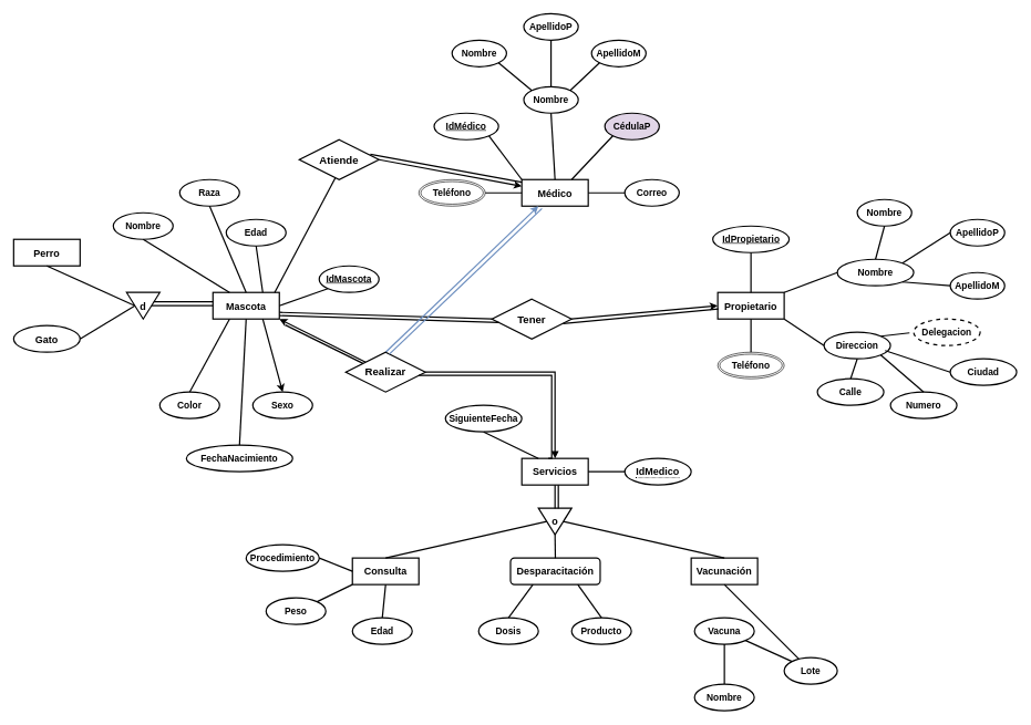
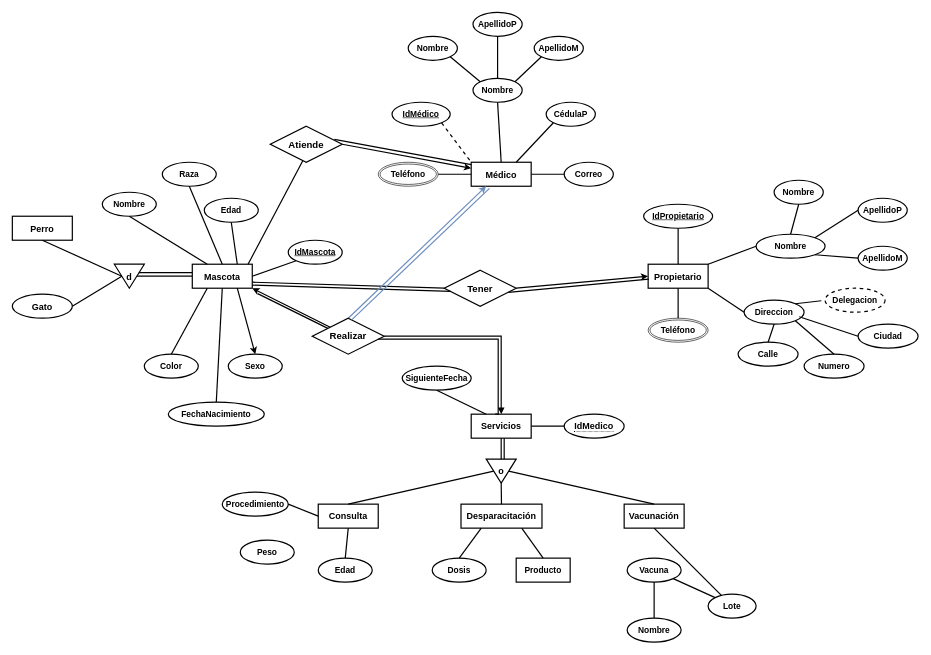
- <mxCell id="28" value="CédulaP" style="ellipse;whiteSpace=wrap;html=1;align=center;fontStyle=1;fontSize=14;strokeWidth=2;fillColor=#e1d5e7;" vertex="1" parent="1"><mxGeometry x="910" y="170" width="82" height="40" as="geometry" /></mxCell>
+ <mxCell id="28" value="CédulaP" style="ellipse;whiteSpace=wrap;html=1;align=center;fontStyle=1;fontSize=14;strokeWidth=2;" vertex="1" parent="1"><mxGeometry x="910" y="170" width="82" height="40" as="geometry" /></mxCell>
- <mxCell id="40" value="" style="endArrow=none;html=1;rounded=0;strokeWidth=2;entryX=0;entryY=0;entryDx=0;entryDy=0;exitX=1;exitY=1;exitDx=0;exitDy=0;" edge="1" parent="1" source="26" target="5"><mxGeometry width="50" height="50" relative="1" as="geometry"><mxPoint x="740" y="300" as="sourcePoint" /><mxPoint x="795" y="300" as="targetPoint" /></mxGeometry></mxCell>
+ <mxCell id="40" value="" style="endArrow=none;html=1;rounded=0;strokeWidth=2;entryX=0;entryY=0;entryDx=0;entryDy=0;exitX=1;exitY=1;exitDx=0;exitDy=0;dashed=1;" edge="1" parent="1" source="26" target="5"><mxGeometry width="50" height="50" relative="1" as="geometry"><mxPoint x="740" y="300" as="sourcePoint" /><mxPoint x="795" y="300" as="targetPoint" /></mxGeometry></mxCell>
- <mxCell id="7" value="&lt;div&gt;Desparacitación&lt;/div&gt;" style="whiteSpace=wrap;html=1;align=center;fontStyle=1;fontSize=15;strokeWidth=2;rounded=1;" vertex="1" parent="1"><mxGeometry x="768" y="840" width="135" height="40" as="geometry" /></mxCell>
+ <mxCell id="7" value="&lt;div&gt;Desparacitación&lt;/div&gt;" style="whiteSpace=wrap;html=1;align=center;fontStyle=1;fontSize=15;strokeWidth=2;" vertex="1" parent="1"><mxGeometry x="768" y="840" width="135" height="40" as="geometry" /></mxCell>
- <mxCell id="77" value="" style="endArrow=none;html=1;rounded=0;entryX=1;entryY=0;entryDx=0;entryDy=0;exitX=0;exitY=1;exitDx=0;exitDy=0;strokeWidth=2;" edge="1" parent="1" source="6" target="16"><mxGeometry width="50" height="50" relative="1" as="geometry"><mxPoint x="540" y="870" as="sourcePoint" /><mxPoint x="490" y="850" as="targetPoint" /></mxGeometry></mxCell>
- <mxCell id="19" value="Producto" style="ellipse;whiteSpace=wrap;html=1;align=center;fontStyle=1;fontSize=14;strokeWidth=2;" vertex="1" parent="1"><mxGeometry x="860" y="930" width="90" height="40" as="geometry" /></mxCell>
+ <mxCell id="19" value="Producto" style="whiteSpace=wrap;html=1;align=center;fontStyle=1;fontSize=14;strokeWidth=2;rounded=0;" vertex="1" parent="1"><mxGeometry x="860" y="930" width="90" height="40" as="geometry" /></mxCell>
